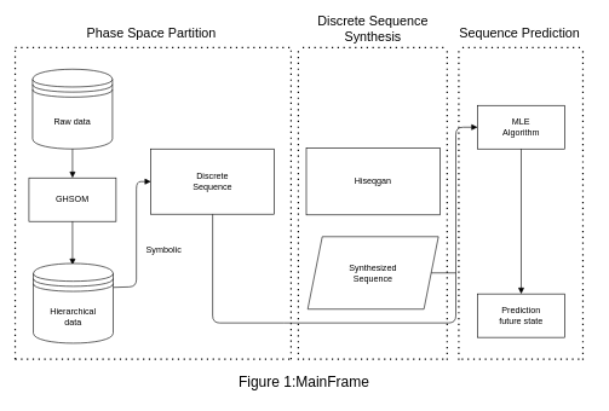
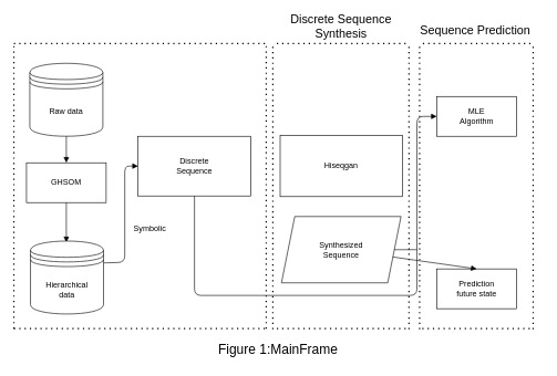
- <mxCell id="30" value="&lt;font style=&quot;font-size: 18px&quot;&gt;Phase Space Partition&lt;/font&gt;" style="text;html=1;strokeColor=none;fillColor=none;align=center;verticalAlign=middle;whiteSpace=wrap;rounded=0;" vertex="1" parent="1"><mxGeometry x="107" y="25" width="202" height="40" as="geometry" /></mxCell>
- <mxCell id="13" value="" style="endArrow=none;html=1;entryX=0.5;entryY=1;entryDx=0;entryDy=0;exitX=0.5;exitY=0;exitDx=0;exitDy=0;endFill=0;startArrow=block;startFill=1;" parent="1" source="7" target="6" edge="1"><mxGeometry width="50" height="50" relative="1" as="geometry"><mxPoint x="567" y="275" as="sourcePoint" /><mxPoint x="617" y="225" as="targetPoint" /></mxGeometry></mxCell>
+ <mxCell id="13" value="" style="endArrow=none;html=1;exitX=0.5;exitY=0;exitDx=0;exitDy=0;endFill=0;startArrow=block;startFill=1;" parent="1" source="7" target="5" edge="1"><mxGeometry width="50" height="50" relative="1" as="geometry"><mxPoint x="567" y="275" as="sourcePoint" /><mxPoint x="617" y="225" as="targetPoint" /></mxGeometry></mxCell>
